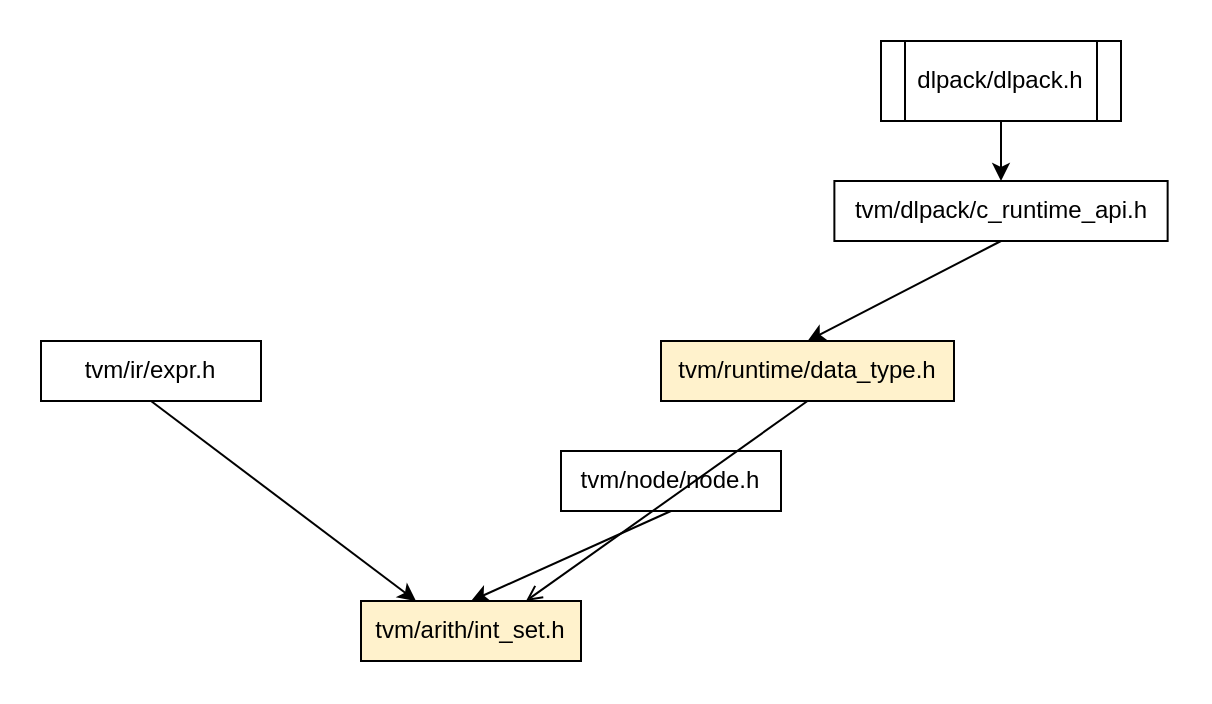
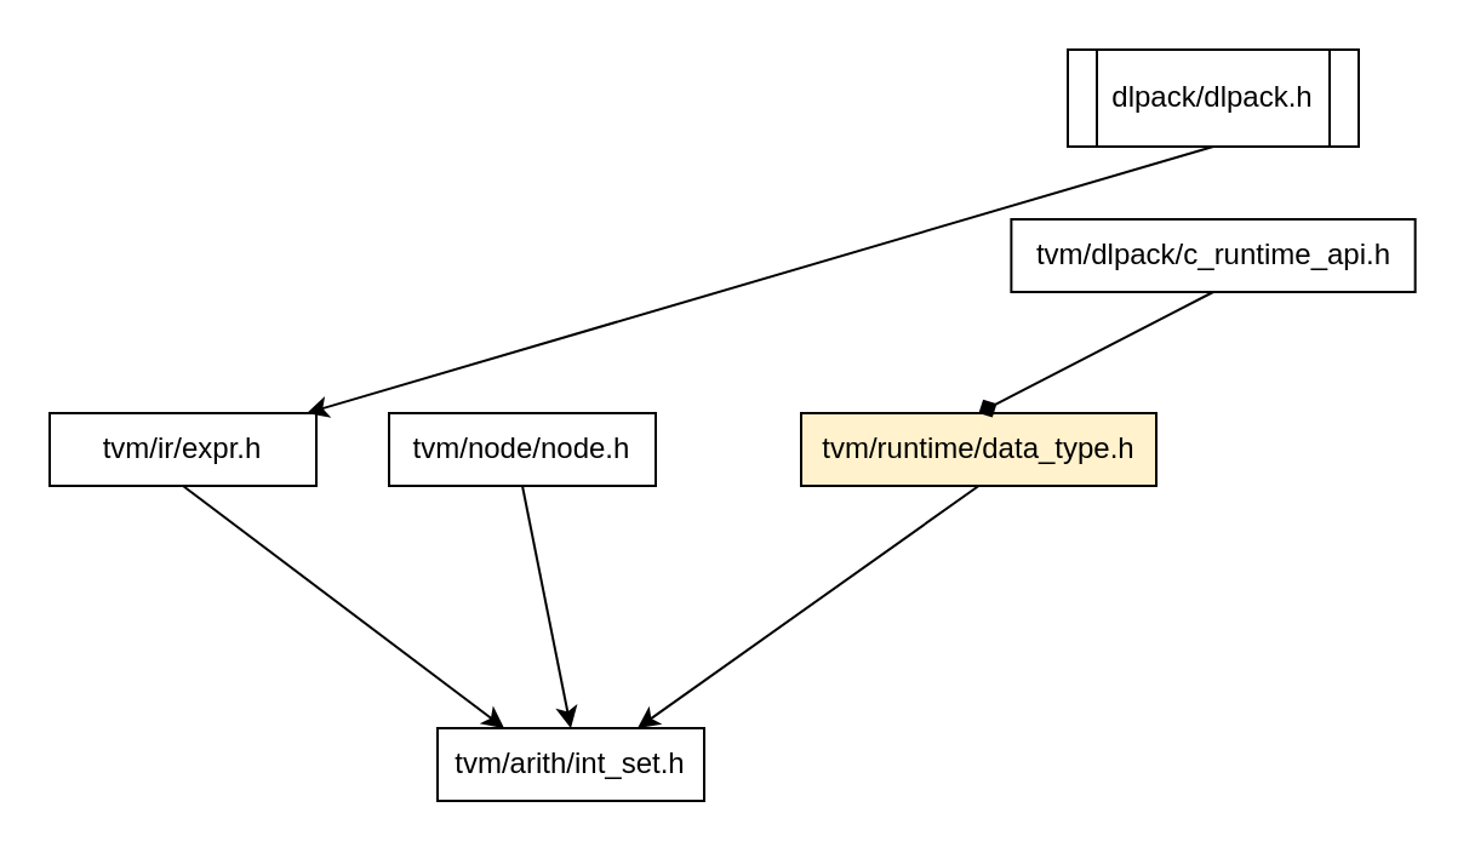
- <mxCell id="11" value="" style="endArrow=classic;html=1;rounded=0;exitX=0.5;exitY=1;exitDx=0;exitDy=0;entryX=0.5;entryY=0;entryDx=0;entryDy=0;" edge="1" parent="1" source="9" target="10"><mxGeometry width="50" height="50" relative="1" as="geometry"><mxPoint x="277" y="120" as="sourcePoint" /><mxPoint x="3" y="260" as="targetPoint" /></mxGeometry></mxCell>
+ <mxCell id="11" value="" style="endArrow=classic;html=1;rounded=0;exitX=0.5;exitY=1;exitDx=0;exitDy=0;" edge="1" parent="1" source="9" target="2"><mxGeometry width="50" height="50" relative="1" as="geometry"><mxPoint x="277" y="120" as="sourcePoint" /><mxPoint x="3" y="260" as="targetPoint" /></mxGeometry></mxCell>
- <mxCell id="12" value="" style="endArrow=classic;html=1;rounded=0;exitX=0.5;exitY=1;exitDx=0;exitDy=0;entryX=0.5;entryY=0;entryDx=0;entryDy=0;" edge="1" parent="1" source="10" target="4"><mxGeometry width="50" height="50" relative="1" as="geometry"><mxPoint x="403.25" y="380" as="sourcePoint" /><mxPoint x="540" y="570" as="targetPoint" /><Array as="points" /></mxGeometry></mxCell>
+ <mxCell id="12" value="" style="endArrow=diamond;html=1;rounded=0;exitX=0.5;exitY=1;exitDx=0;exitDy=0;entryX=0.5;entryY=0;entryDx=0;entryDy=0;" edge="1" parent="1" source="10" target="4"><mxGeometry width="50" height="50" relative="1" as="geometry"><mxPoint x="403.25" y="380" as="sourcePoint" /><mxPoint x="540" y="570" as="targetPoint" /><Array as="points" /></mxGeometry></mxCell>
- <mxCell id="3" value="tvm/node/node.h" style="html=1;whiteSpace=wrap;" parent="1" vertex="1"><mxGeometry x="280" y="225" width="110" height="30" as="geometry" /></mxCell>
+ <mxCell id="3" value="tvm/node/node.h" style="html=1;whiteSpace=wrap;" parent="1" vertex="1"><mxGeometry x="160" y="170" width="110" height="30" as="geometry" /></mxCell>
- <mxCell id="8" value="" style="endArrow=open;html=1;rounded=0;exitX=0.5;exitY=1;exitDx=0;exitDy=0;entryX=0.75;entryY=0;entryDx=0;entryDy=0;" parent="1" source="4" target="5" edge="1"><mxGeometry width="50" height="50" relative="1" as="geometry"><mxPoint x="105" y="170" as="sourcePoint" /><mxPoint x="85" y="310" as="targetPoint" /></mxGeometry></mxCell>
+ <mxCell id="8" value="" style="endArrow=classic;html=1;rounded=0;exitX=0.5;exitY=1;exitDx=0;exitDy=0;entryX=0.75;entryY=0;entryDx=0;entryDy=0;" parent="1" source="4" target="5" edge="1"><mxGeometry width="50" height="50" relative="1" as="geometry"><mxPoint x="105" y="170" as="sourcePoint" /><mxPoint x="85" y="310" as="targetPoint" /></mxGeometry></mxCell>
- <mxCell id="5" value="tvm/arith/int_set.h" style="html=1;whiteSpace=wrap;fillColor=#fff2cc;" parent="1" vertex="1"><mxGeometry x="180" y="300" width="110" height="30" as="geometry" /></mxCell>
+ <mxCell id="5" value="tvm/arith/int_set.h" style="html=1;whiteSpace=wrap;" parent="1" vertex="1"><mxGeometry x="180" y="300" width="110" height="30" as="geometry" /></mxCell>
